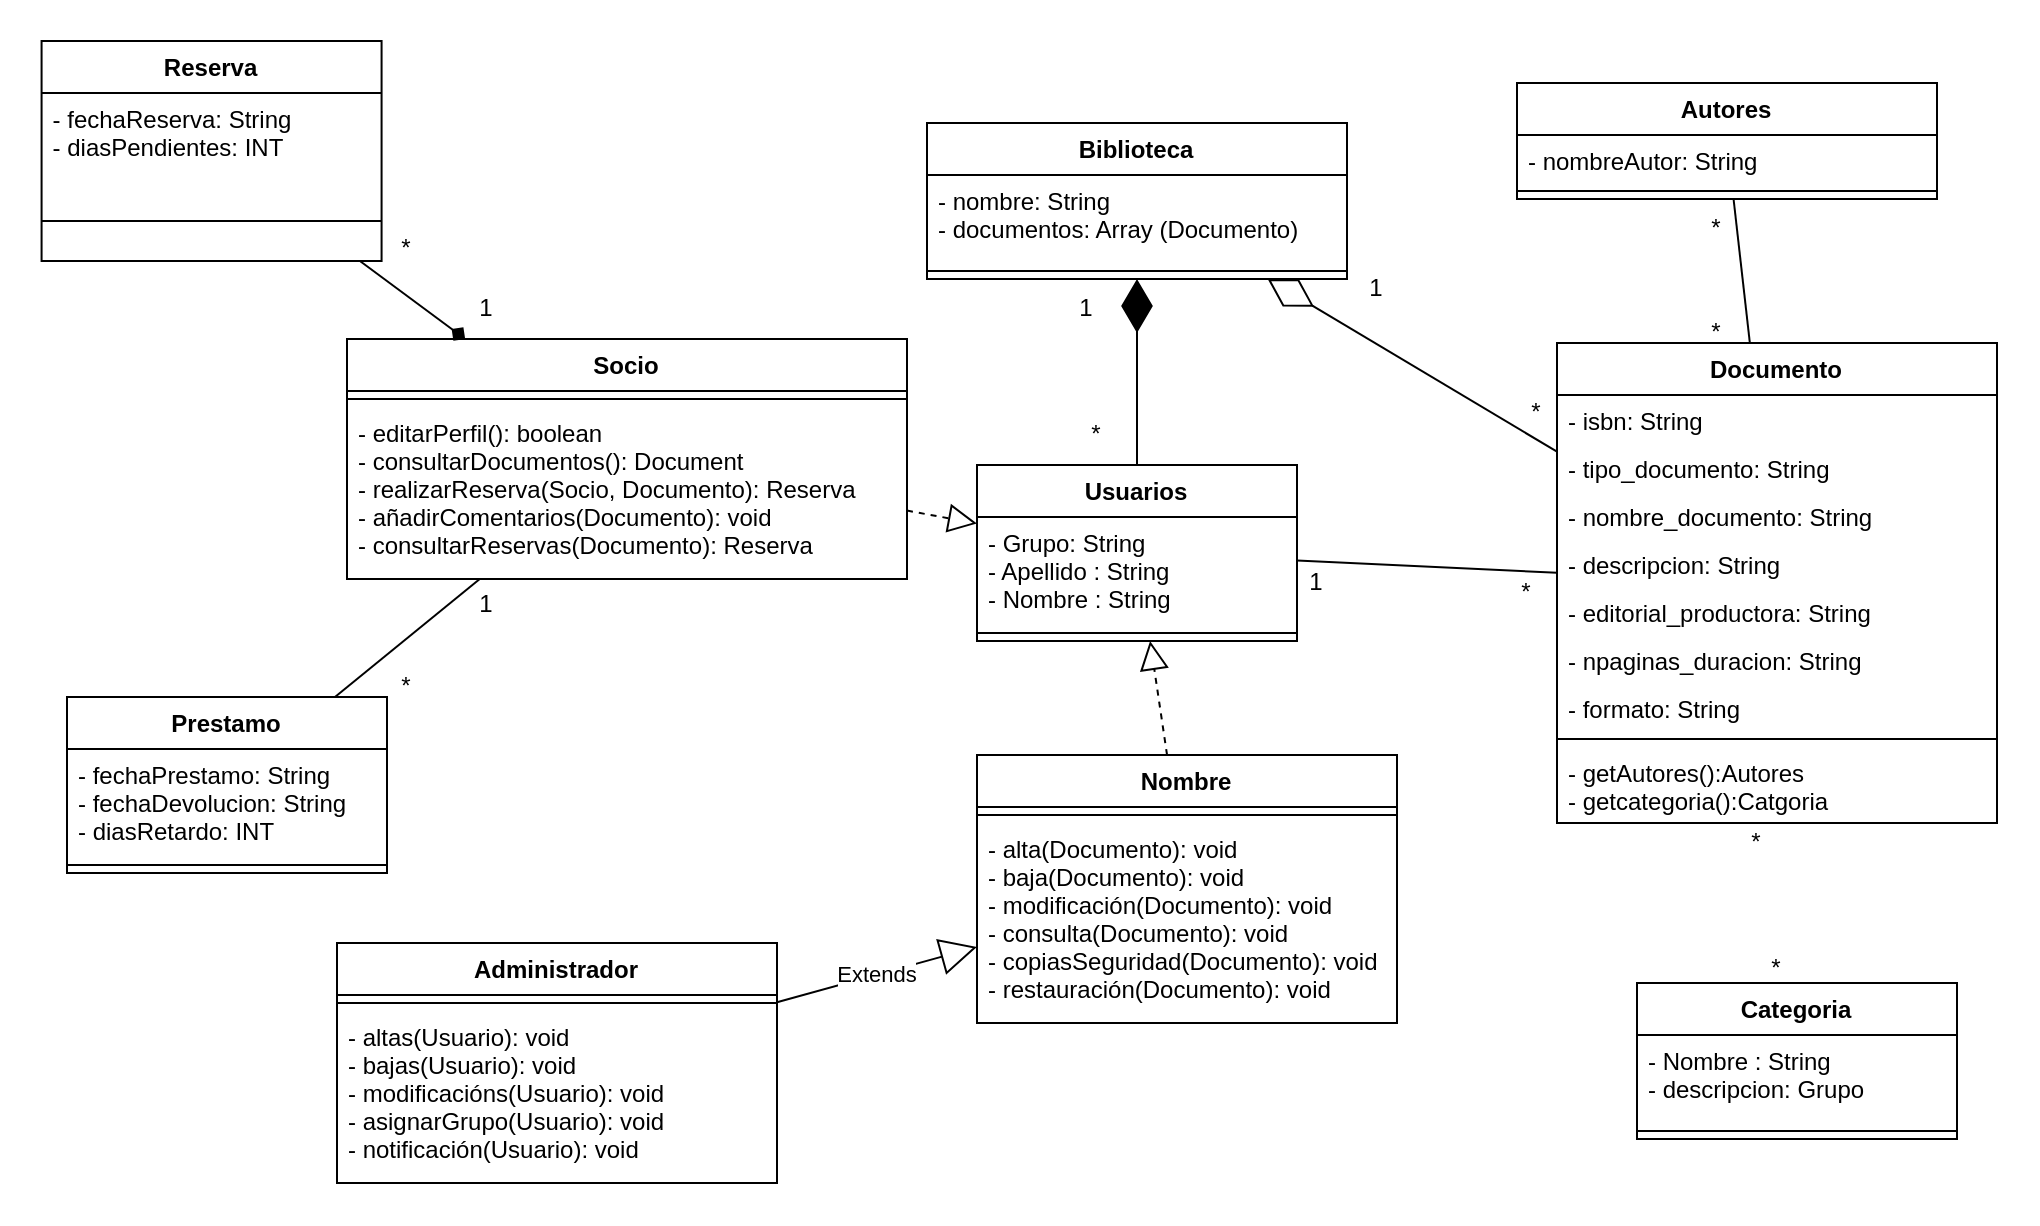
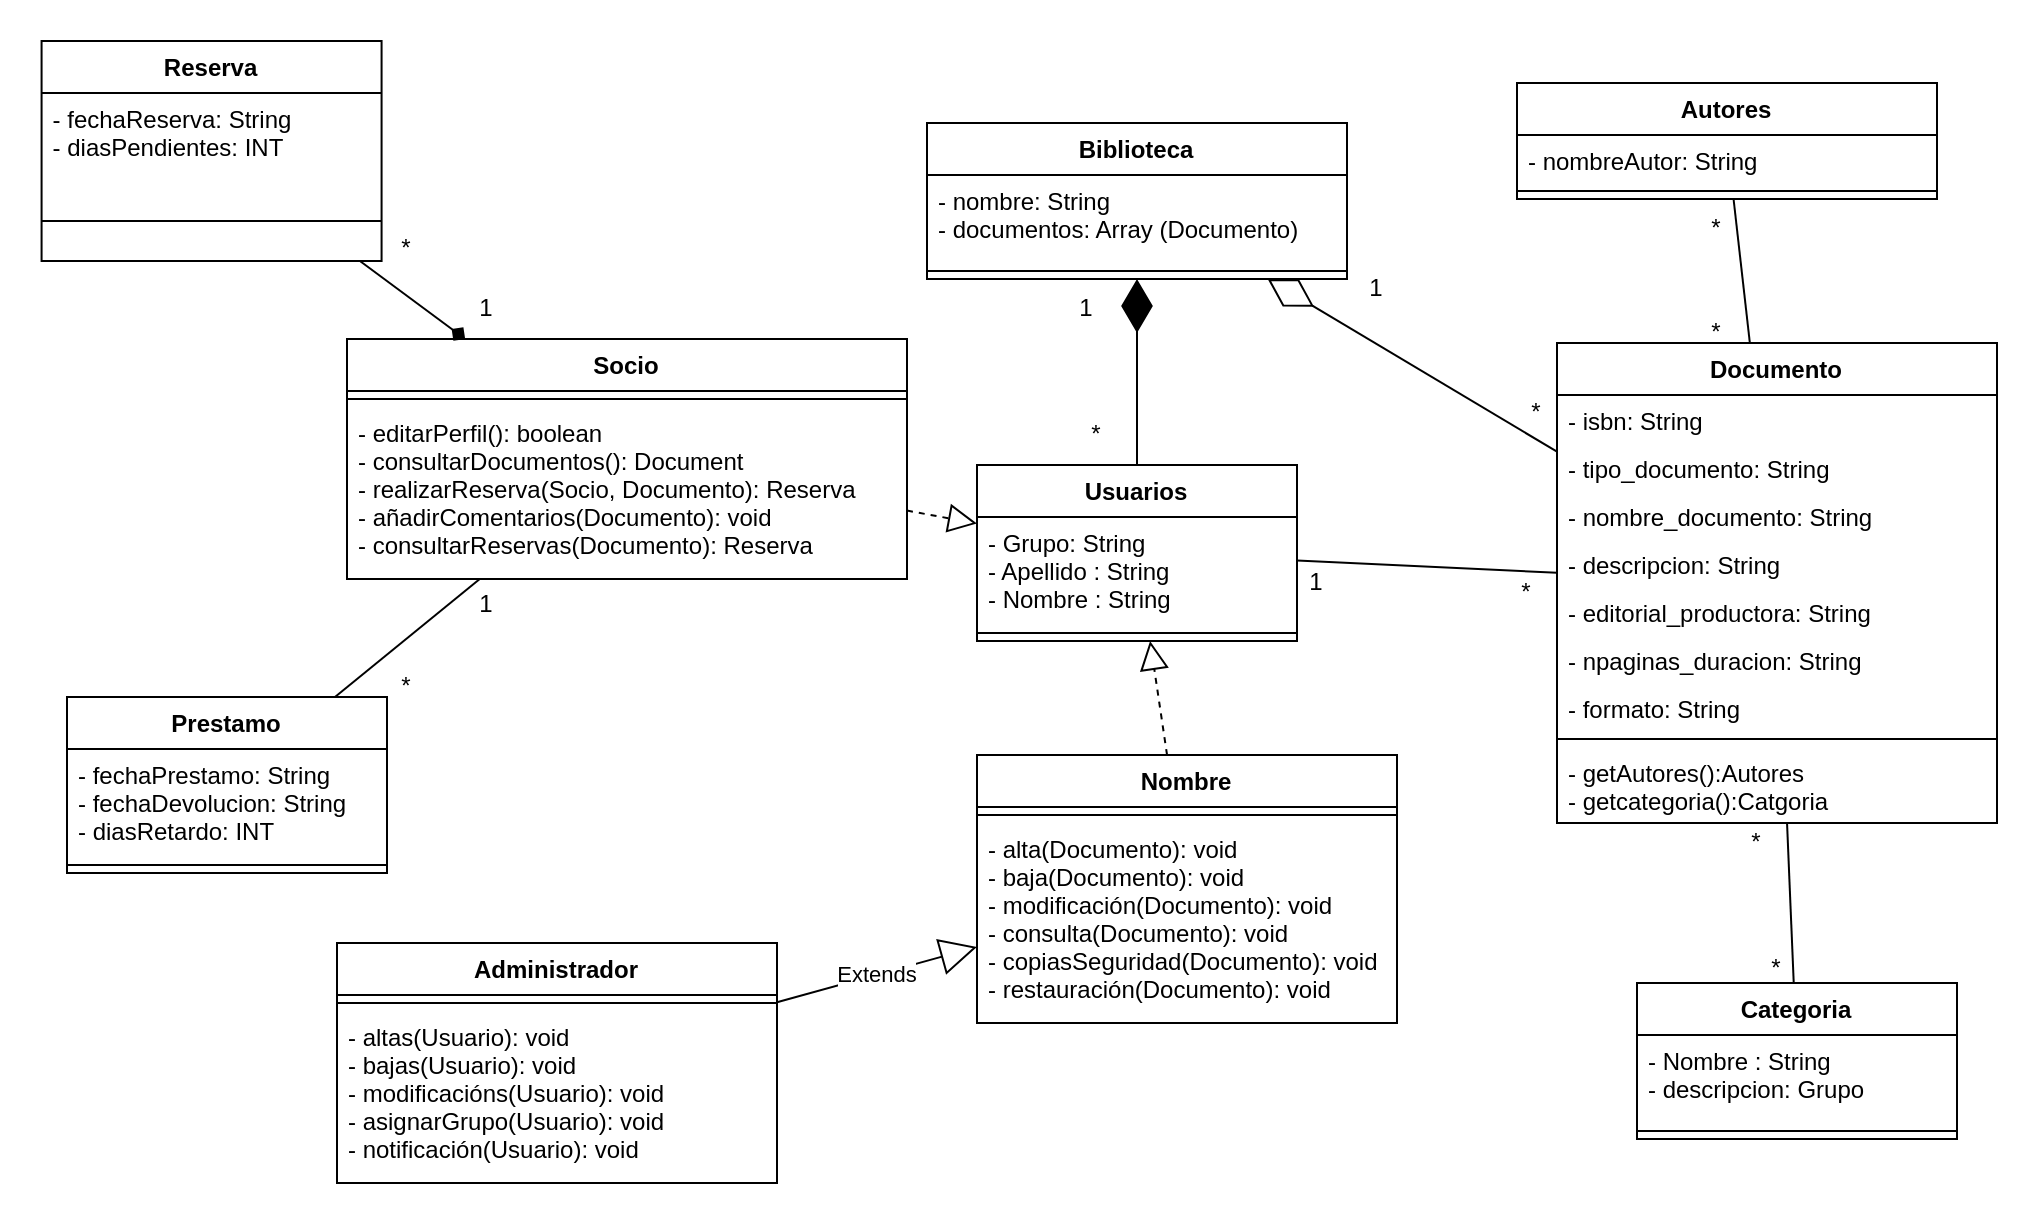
+ <mxCell id="54" value="" style="endArrow=none;html=1;rounded=0;" edge="1" parent="1" source="50" target="14"><mxGeometry width="50" height="50" relative="1" as="geometry"><mxPoint x="875" y="181" as="sourcePoint" /><mxPoint x="874" y="119" as="targetPoint" /></mxGeometry></mxCell>
